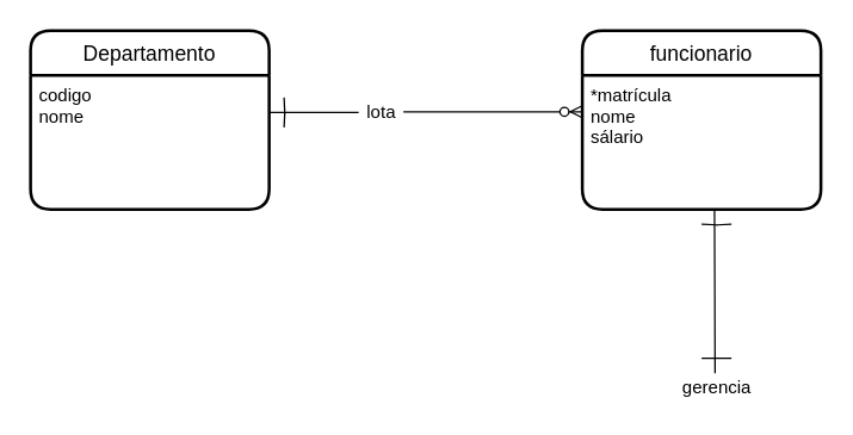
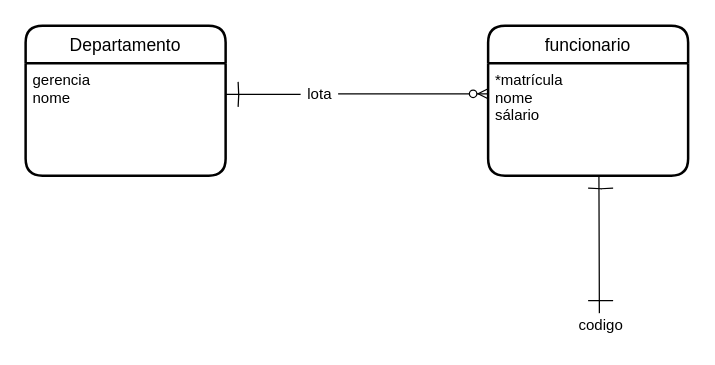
- <mxCell id="3" value="codigo&#10;nome" style="align=left;strokeColor=none;fillColor=none;spacingLeft=4;fontSize=12;verticalAlign=top;resizable=0;rotatable=0;part=1;" vertex="1" parent="2"><mxGeometry y="30" width="160" height="90" as="geometry" /></mxCell>
+ <mxCell id="3" value="gerencia&#10;nome" style="align=left;strokeColor=none;fillColor=none;spacingLeft=4;fontSize=12;verticalAlign=top;resizable=0;rotatable=0;part=1;" vertex="1" parent="2"><mxGeometry y="30" width="160" height="90" as="geometry" /></mxCell>
- <mxCell id="16" value="gerencia" style="text;html=1;align=center;verticalAlign=middle;resizable=0;points=[];autosize=1;strokeColor=none;fillColor=none;" vertex="1" parent="1"><mxGeometry x="450" y="250" width="60" height="20" as="geometry" /></mxCell>
+ <mxCell id="16" value="codigo" style="text;html=1;align=center;verticalAlign=middle;resizable=0;points=[];autosize=1;strokeColor=none;fillColor=none;" vertex="1" parent="1"><mxGeometry x="450" y="250" width="60" height="20" as="geometry" /></mxCell>
